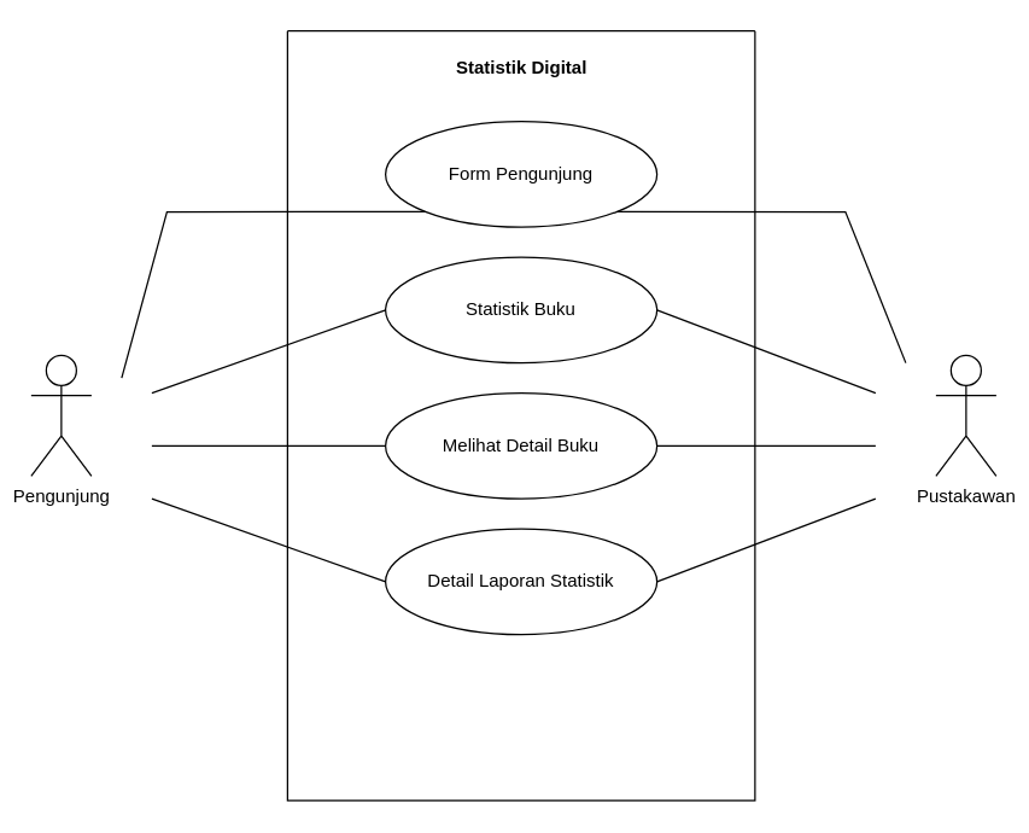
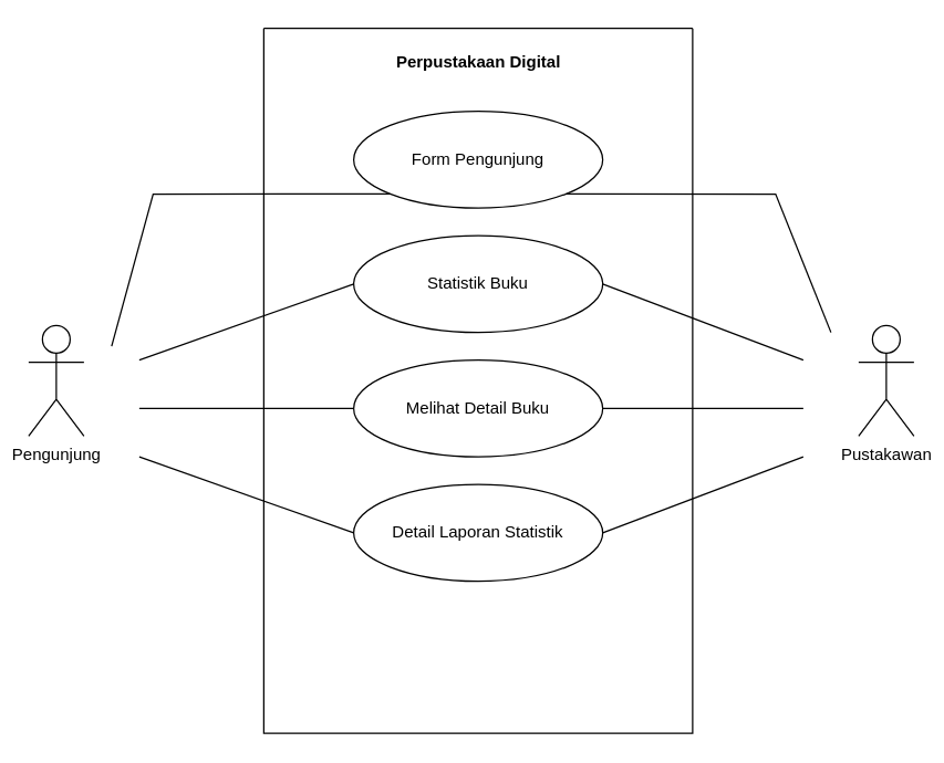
- <mxCell id="5" value="Statistik Digital" style="text;html=1;align=center;verticalAlign=middle;resizable=0;points=[];autosize=1;strokeColor=none;fillColor=none;fontStyle=1" vertex="1" parent="4"><mxGeometry x="85" y="10" width="140" height="30" as="geometry" /></mxCell>
+ <mxCell id="5" value="Perpustakaan Digital" style="text;html=1;align=center;verticalAlign=middle;resizable=0;points=[];autosize=1;strokeColor=none;fillColor=none;fontStyle=1" vertex="1" parent="4"><mxGeometry x="85" y="10" width="140" height="30" as="geometry" /></mxCell>
